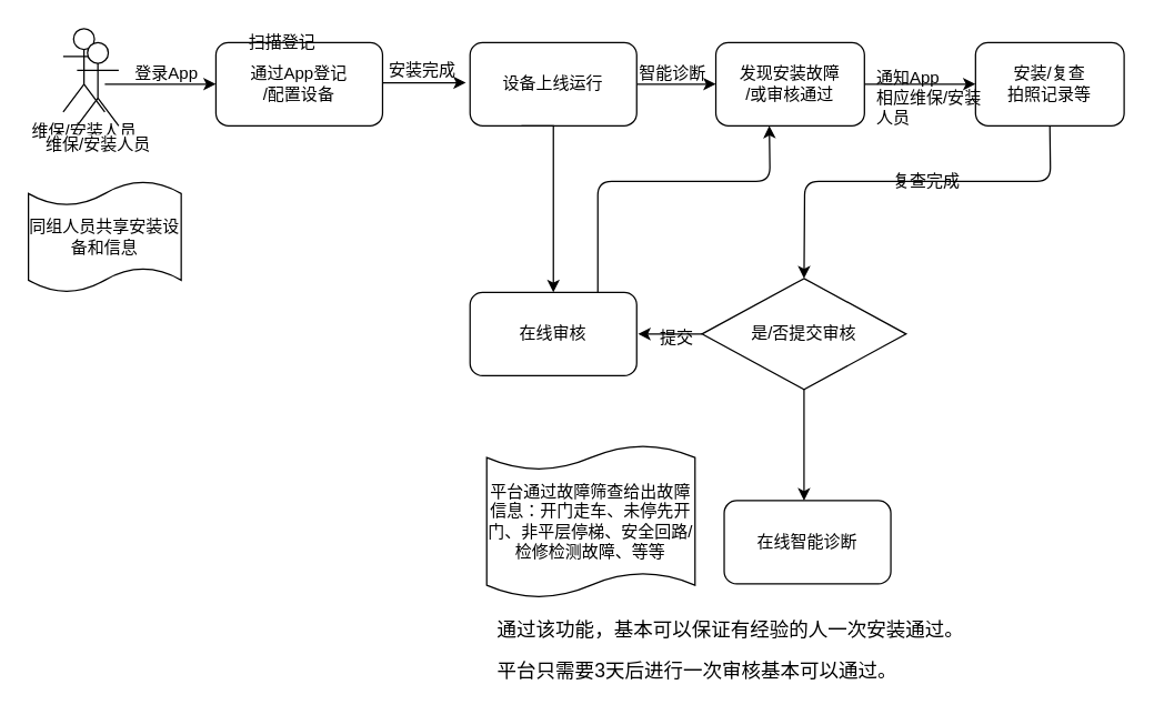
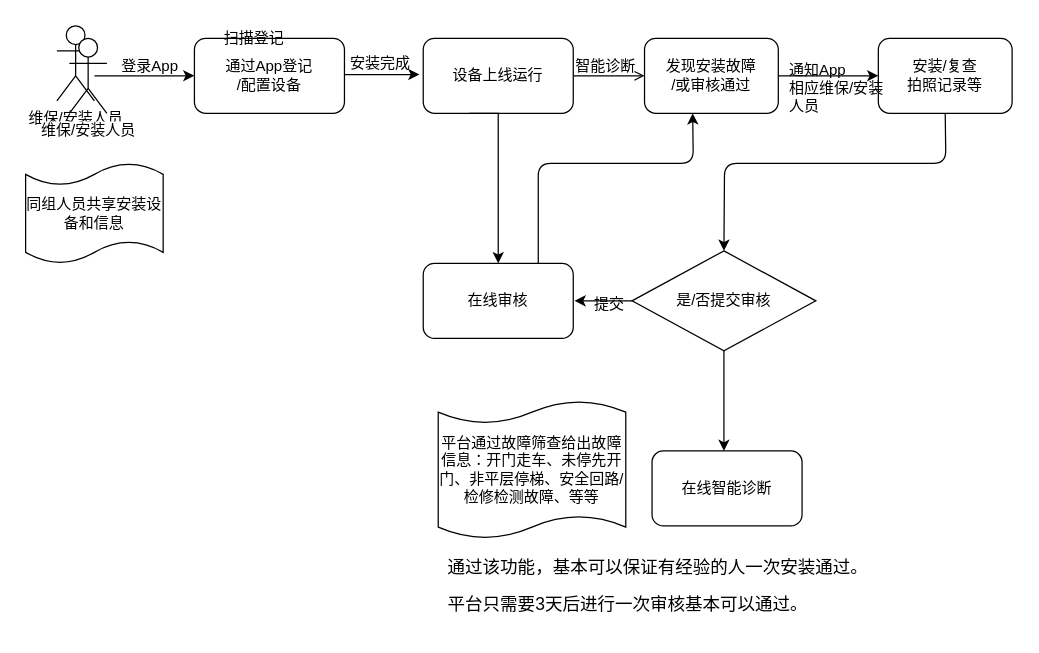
- <mxCell id="5" value="" style="edgeStyle=orthogonalEdgeStyle;rounded=0;orthogonalLoop=1;jettySize=auto;html=1;" edge="1" parent="1" source="6" target="8"><mxGeometry relative="1" as="geometry" /></mxCell>
+ <mxCell id="5" value="" style="edgeStyle=orthogonalEdgeStyle;rounded=0;orthogonalLoop=1;jettySize=auto;html=1;endArrow=open;" edge="1" parent="1" source="6" target="8"><mxGeometry relative="1" as="geometry" /></mxCell>
- <mxCell id="20" value="复查完成" style="text;html=1;resizable=0;points=[];autosize=1;align=left;verticalAlign=top;spacingTop=-4;" vertex="1" parent="1"><mxGeometry x="641" y="120" width="60" height="20" as="geometry" /></mxCell>
